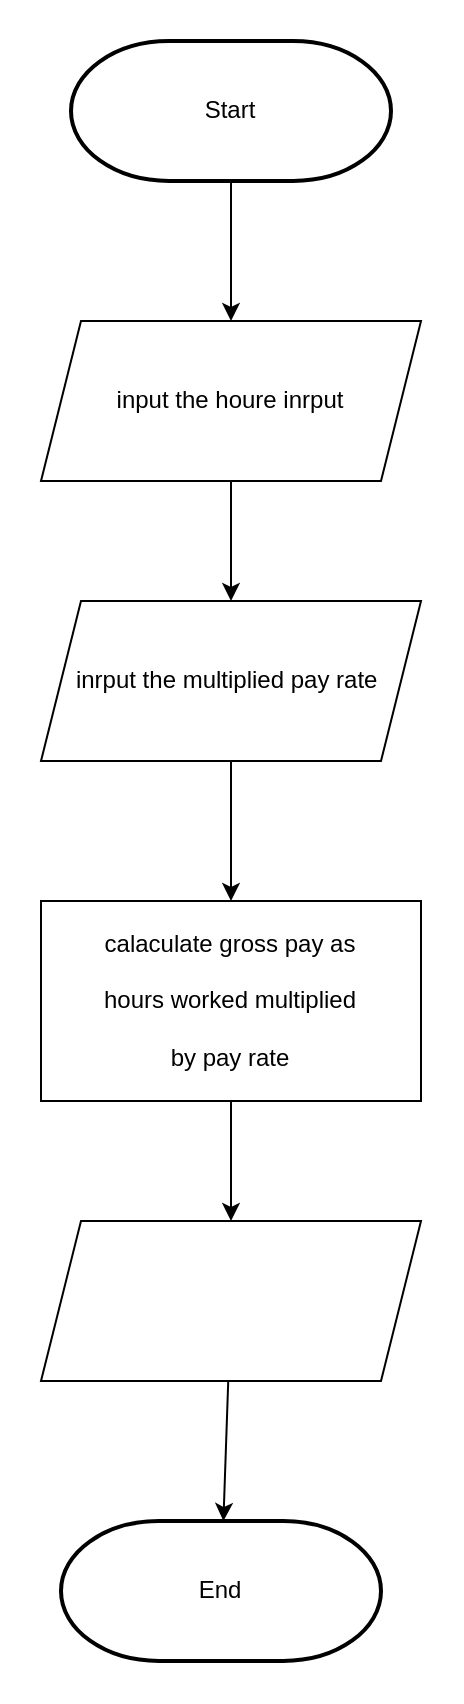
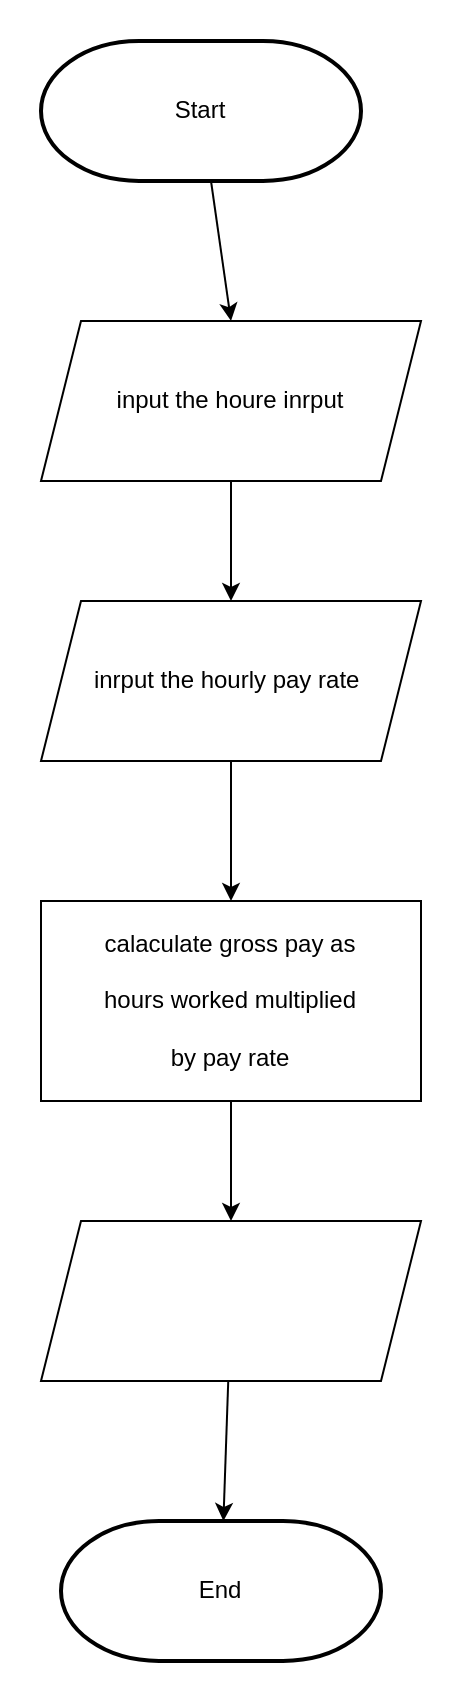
- <mxCell id="3" value="Start" style="strokeWidth=2;html=1;shape=mxgraph.flowchart.terminator;whiteSpace=wrap;" vertex="1" parent="1"><mxGeometry x="35" y="20" width="160" height="70" as="geometry" /></mxCell>
+ <mxCell id="3" value="Start" style="strokeWidth=2;html=1;shape=mxgraph.flowchart.terminator;whiteSpace=wrap;" vertex="1" parent="1"><mxGeometry x="20" y="20" width="160" height="70" as="geometry" /></mxCell>
- <mxCell id="7" value="inrput the multiplied pay rate&amp;nbsp;" style="shape=parallelogram;perimeter=parallelogramPerimeter;whiteSpace=wrap;html=1;fixedSize=1;" vertex="1" parent="1"><mxGeometry x="20" y="300" width="190" height="80" as="geometry" /></mxCell>
+ <mxCell id="7" value="inrput the hourly pay rate&amp;nbsp;" style="shape=parallelogram;perimeter=parallelogramPerimeter;whiteSpace=wrap;html=1;fixedSize=1;" vertex="1" parent="1"><mxGeometry x="20" y="300" width="190" height="80" as="geometry" /></mxCell>
